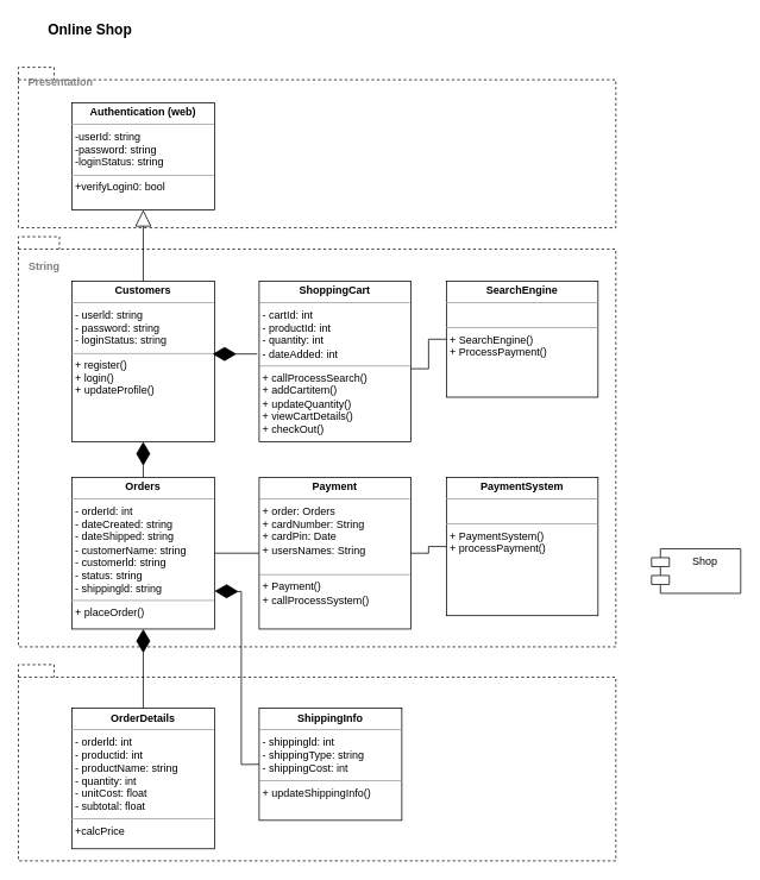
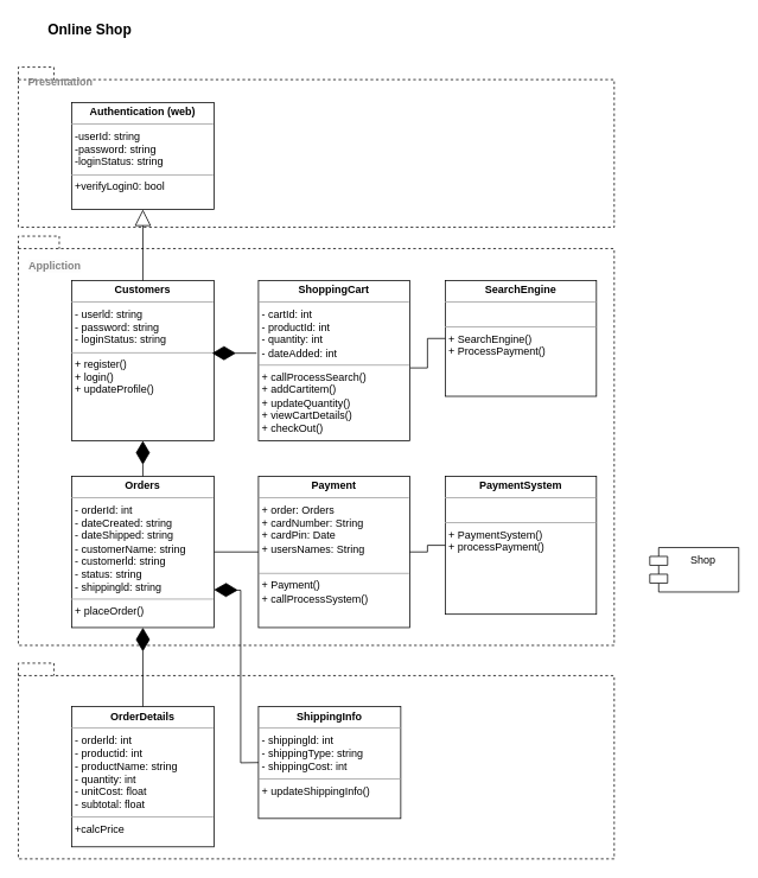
- <mxCell id="27" value="&lt;span style=&quot;color: rgb(128, 128, 128); font-family: Helvetica; font-size: 12px; font-style: normal; font-variant-ligatures: normal; font-variant-caps: normal; font-weight: 700; letter-spacing: normal; orphans: 2; text-align: center; text-indent: 0px; text-transform: none; widows: 2; word-spacing: 0px; -webkit-text-stroke-width: 0px; background-color: rgb(251, 251, 251); text-decoration-thickness: initial; text-decoration-style: initial; text-decoration-color: initial; float: none; display: inline !important;&quot;&gt;String&lt;/span&gt;" style="text;whiteSpace=wrap;html=1;" vertex="1" parent="1"><mxGeometry x="30" y="285" width="110" height="40" as="geometry" /></mxCell>
+ <mxCell id="27" value="&lt;span style=&quot;color: rgb(128, 128, 128); font-family: Helvetica; font-size: 12px; font-style: normal; font-variant-ligatures: normal; font-variant-caps: normal; font-weight: 700; letter-spacing: normal; orphans: 2; text-align: center; text-indent: 0px; text-transform: none; widows: 2; word-spacing: 0px; -webkit-text-stroke-width: 0px; background-color: rgb(251, 251, 251); text-decoration-thickness: initial; text-decoration-style: initial; text-decoration-color: initial; float: none; display: inline !important;&quot;&gt;Appliction&lt;/span&gt;" style="text;whiteSpace=wrap;html=1;" vertex="1" parent="1"><mxGeometry x="30" y="285" width="110" height="40" as="geometry" /></mxCell>
